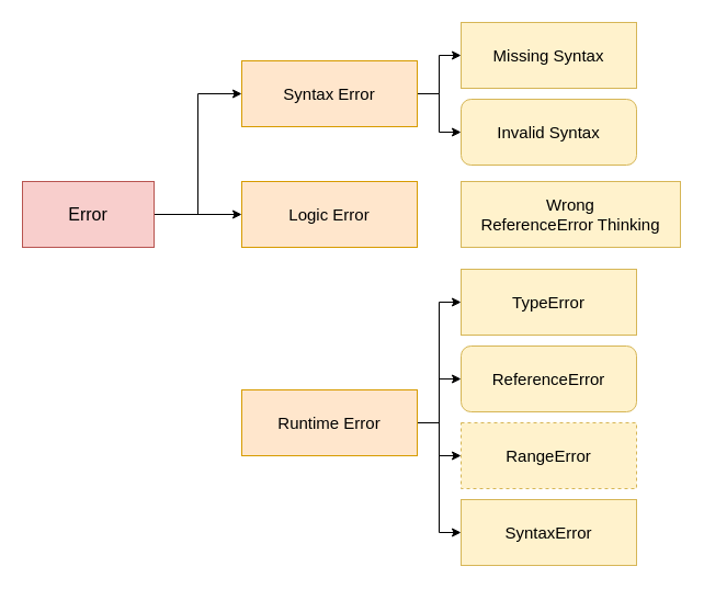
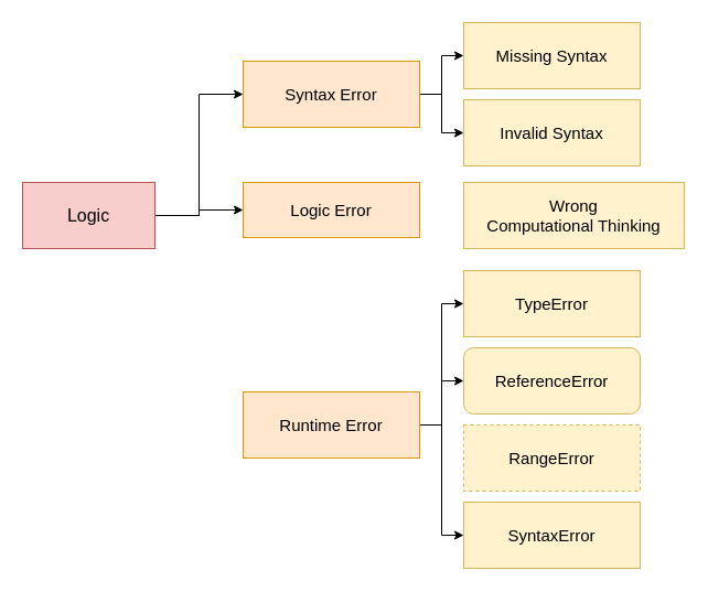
- <mxCell id="16" value="Invalid Syntax" style="whiteSpace=wrap;html=1;fillColor=#fff2cc;strokeColor=#d6b656;fontSize=15;fontStyle=0;rounded=1;" vertex="1" parent="1"><mxGeometry x="420" y="90" width="160" height="60" as="geometry" /></mxCell>
+ <mxCell id="16" value="Invalid Syntax" style="rounded=0;whiteSpace=wrap;html=1;fillColor=#fff2cc;strokeColor=#d6b656;fontSize=15;fontStyle=0" vertex="1" parent="1"><mxGeometry x="420" y="90" width="160" height="60" as="geometry" /></mxCell>
- <mxCell id="4" value="&lt;font style=&quot;font-size: 16px&quot;&gt;Error&lt;/font&gt;" style="rounded=0;whiteSpace=wrap;html=1;fillColor=#f8cecc;strokeColor=#b85450;" vertex="1" parent="1"><mxGeometry x="20" y="165" width="120" height="60" as="geometry" /></mxCell>
+ <mxCell id="4" value="&lt;font style=&quot;font-size: 16px&quot;&gt;Logic&lt;/font&gt;" style="rounded=0;whiteSpace=wrap;html=1;fillColor=#f8cecc;strokeColor=#b85450;" vertex="1" parent="1"><mxGeometry x="20" y="165" width="120" height="60" as="geometry" /></mxCell>
- <mxCell id="9" value="Logic Error" style="rounded=0;whiteSpace=wrap;html=1;fillColor=#ffe6cc;strokeColor=#d79b00;fontSize=15;fontStyle=0" vertex="1" parent="1"><mxGeometry x="220" y="165" width="160" height="60" as="geometry" /></mxCell>
+ <mxCell id="9" value="Logic Error" style="rounded=0;whiteSpace=wrap;html=1;fillColor=#ffe6cc;strokeColor=#d79b00;fontSize=15;fontStyle=0" vertex="1" parent="1"><mxGeometry x="220" y="165" width="160" height="50" as="geometry" /></mxCell>
- <mxCell id="17" value="&lt;div&gt;Wrong&lt;/div&gt;&lt;div&gt;ReferenceError Thinking&lt;/div&gt;" style="rounded=0;whiteSpace=wrap;html=1;fillColor=#fff2cc;strokeColor=#d6b656;fontSize=15;fontStyle=0" vertex="1" parent="1"><mxGeometry x="420" y="165" width="200" height="60" as="geometry" /></mxCell>
+ <mxCell id="17" value="&lt;div&gt;Wrong&lt;/div&gt;&lt;div&gt;Computational Thinking&lt;/div&gt;" style="rounded=0;whiteSpace=wrap;html=1;fillColor=#fff2cc;strokeColor=#d6b656;fontSize=15;fontStyle=0" vertex="1" parent="1"><mxGeometry x="420" y="165" width="200" height="60" as="geometry" /></mxCell>
- <mxCell id="12" style="edgeStyle=orthogonalEdgeStyle;rounded=0;orthogonalLoop=1;jettySize=auto;html=1;exitX=1;exitY=0.5;exitDx=0;exitDy=0;fontSize=15;" edge="1" parent="1" source="14" target="19"><mxGeometry relative="1" as="geometry" /></mxCell>
